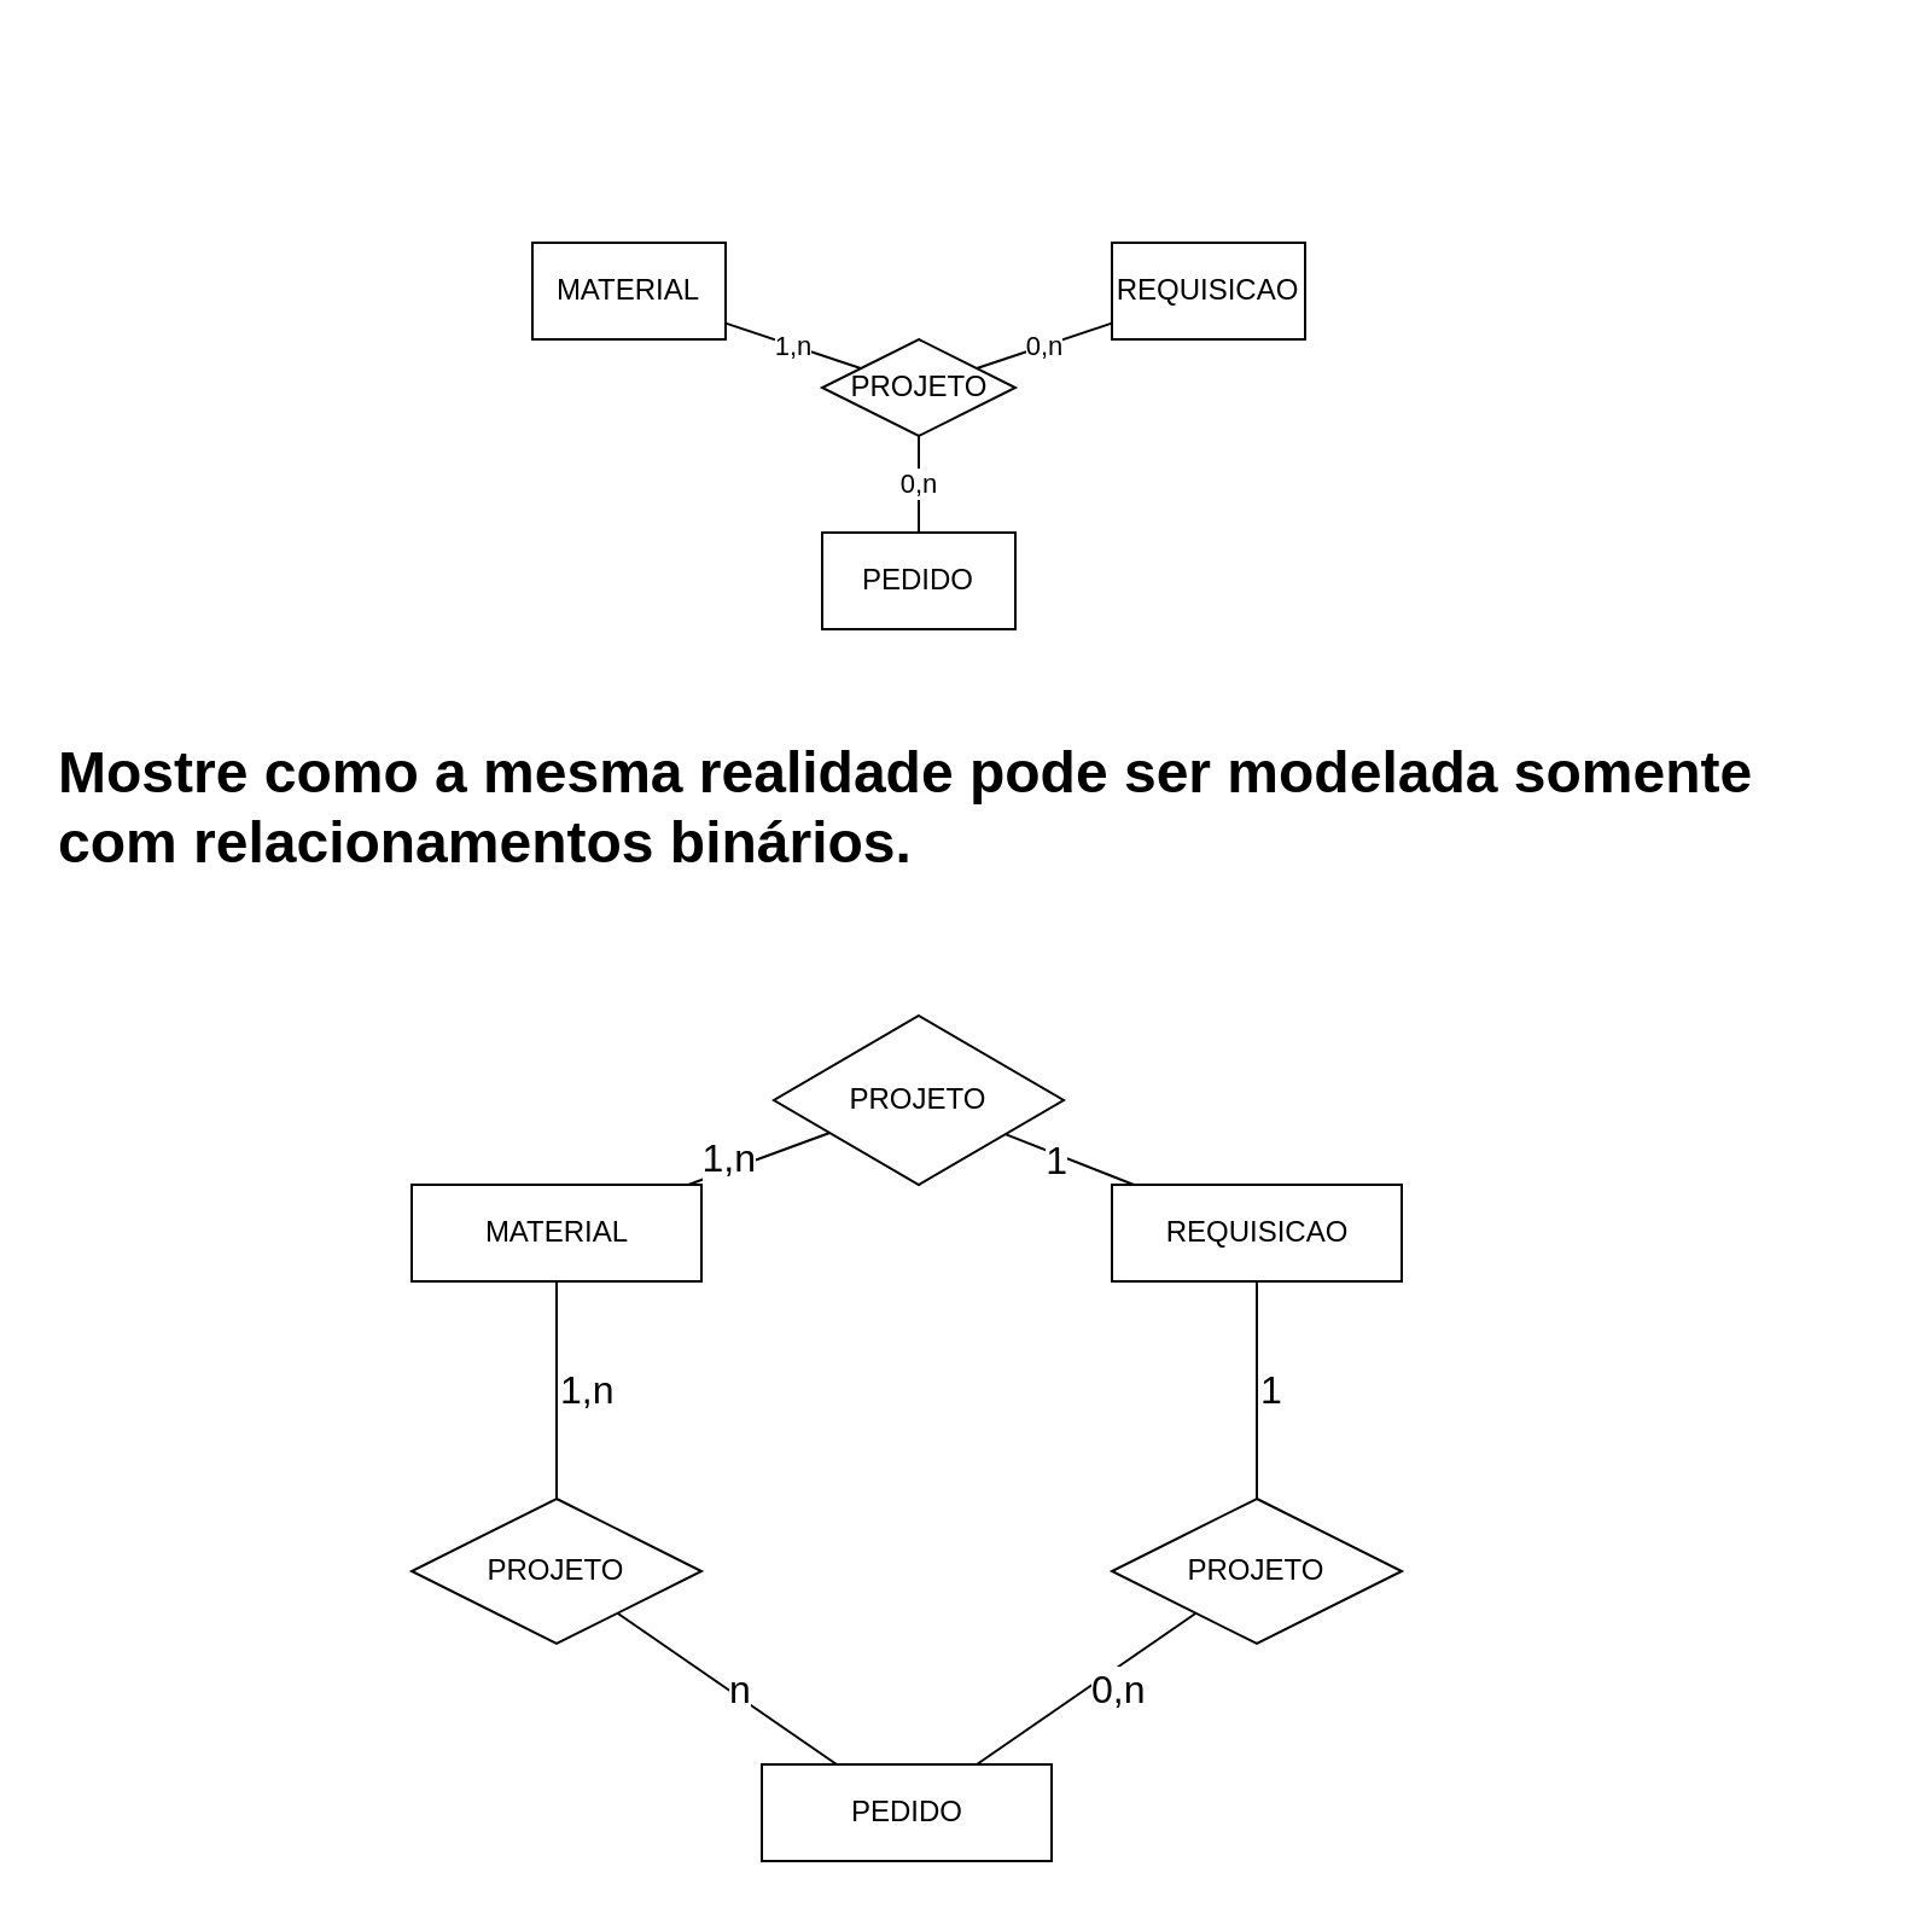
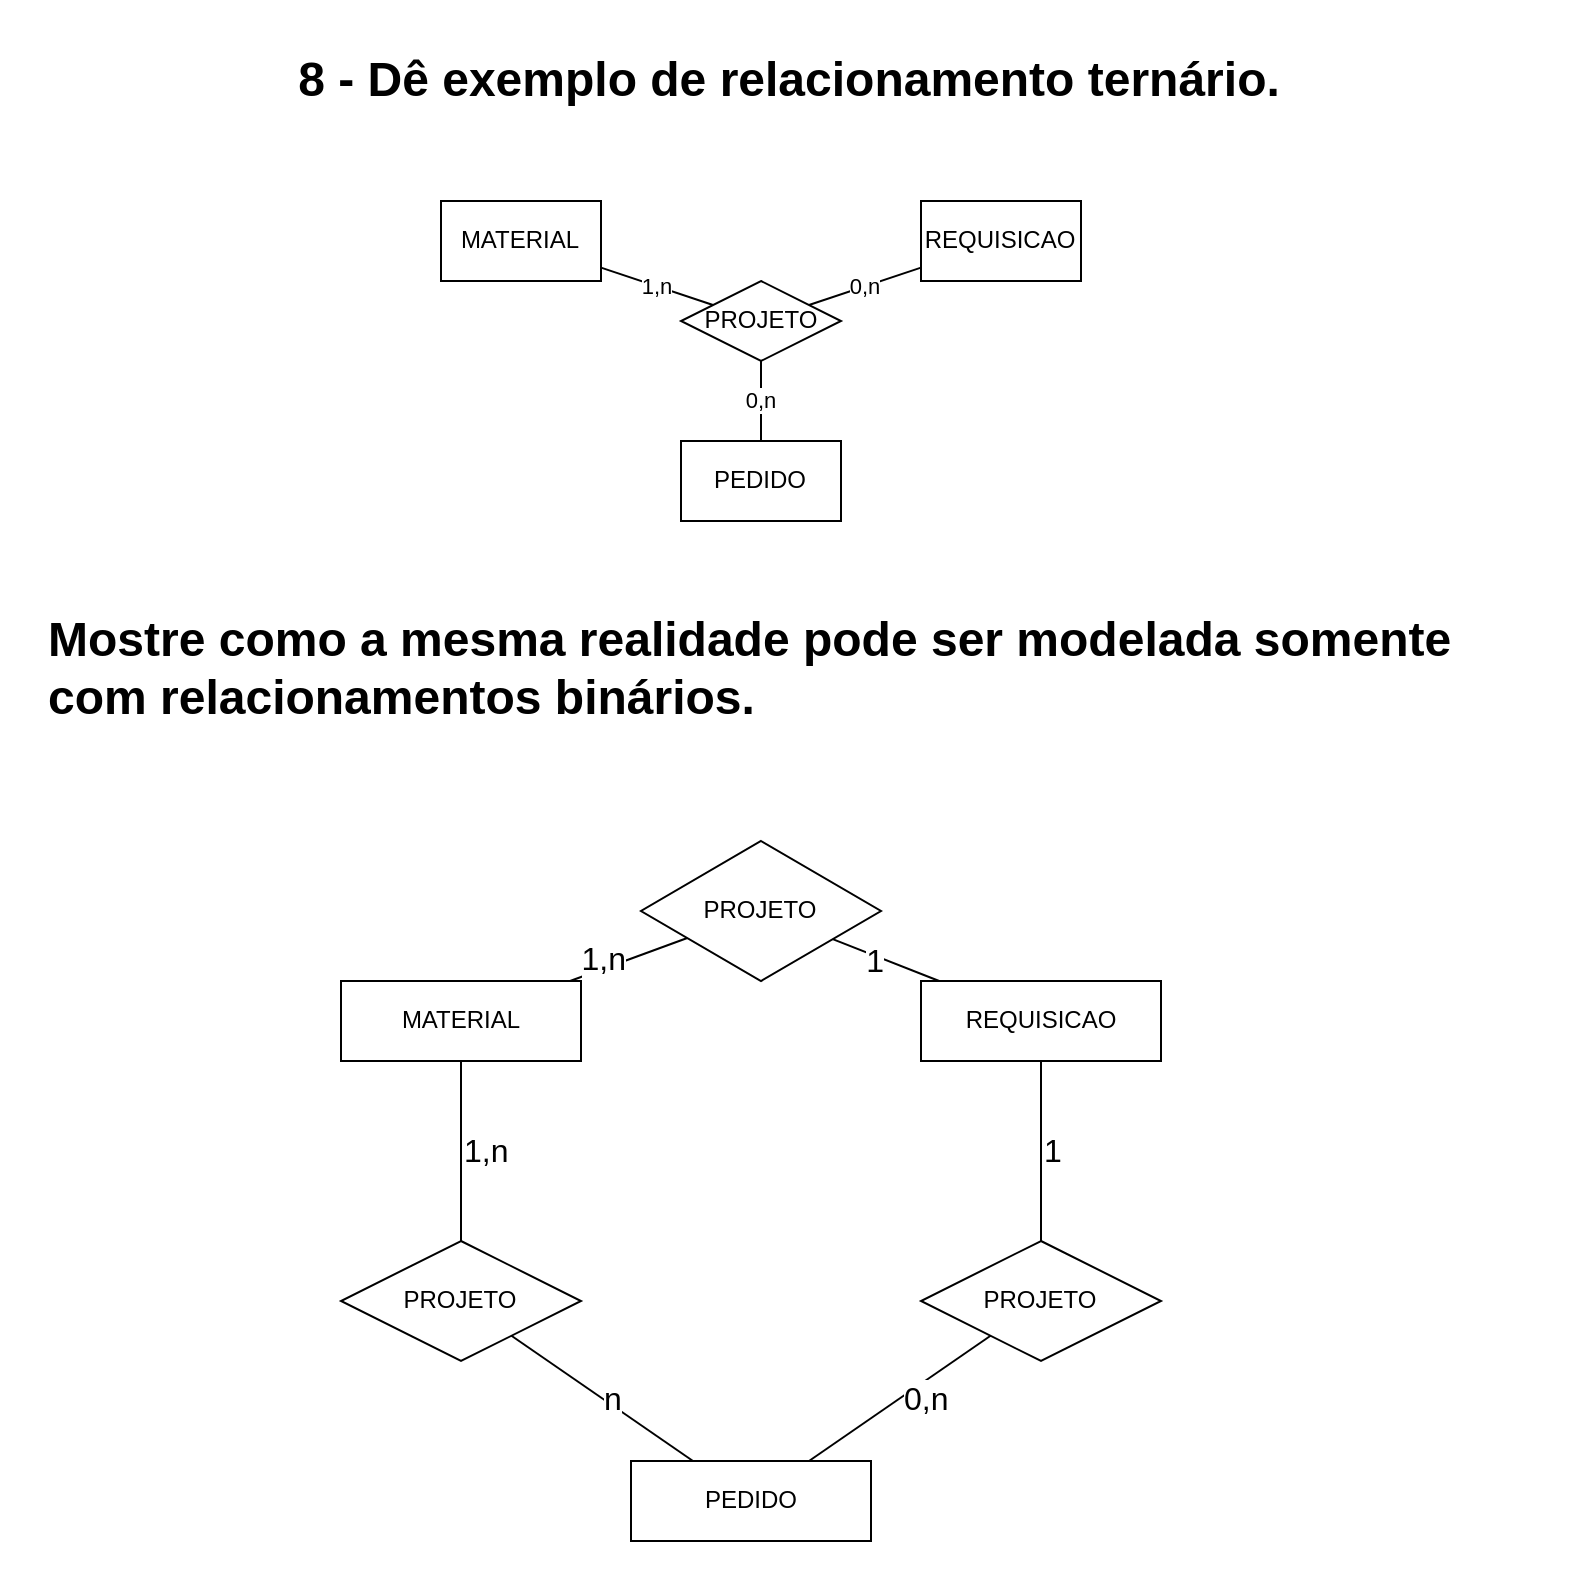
+ <mxCell id="2" value="&lt;h1&gt;8 - Dê exemplo de relacionamento ternário.&lt;/h1&gt;" style="text;html=1;strokeColor=none;fillColor=none;spacing=5;spacingTop=-20;whiteSpace=wrap;overflow=hidden;rounded=0;align=center;verticalAlign=top;" parent="1" vertex="1"><mxGeometry x="20" y="20" width="749" height="40" as="geometry" /></mxCell>
